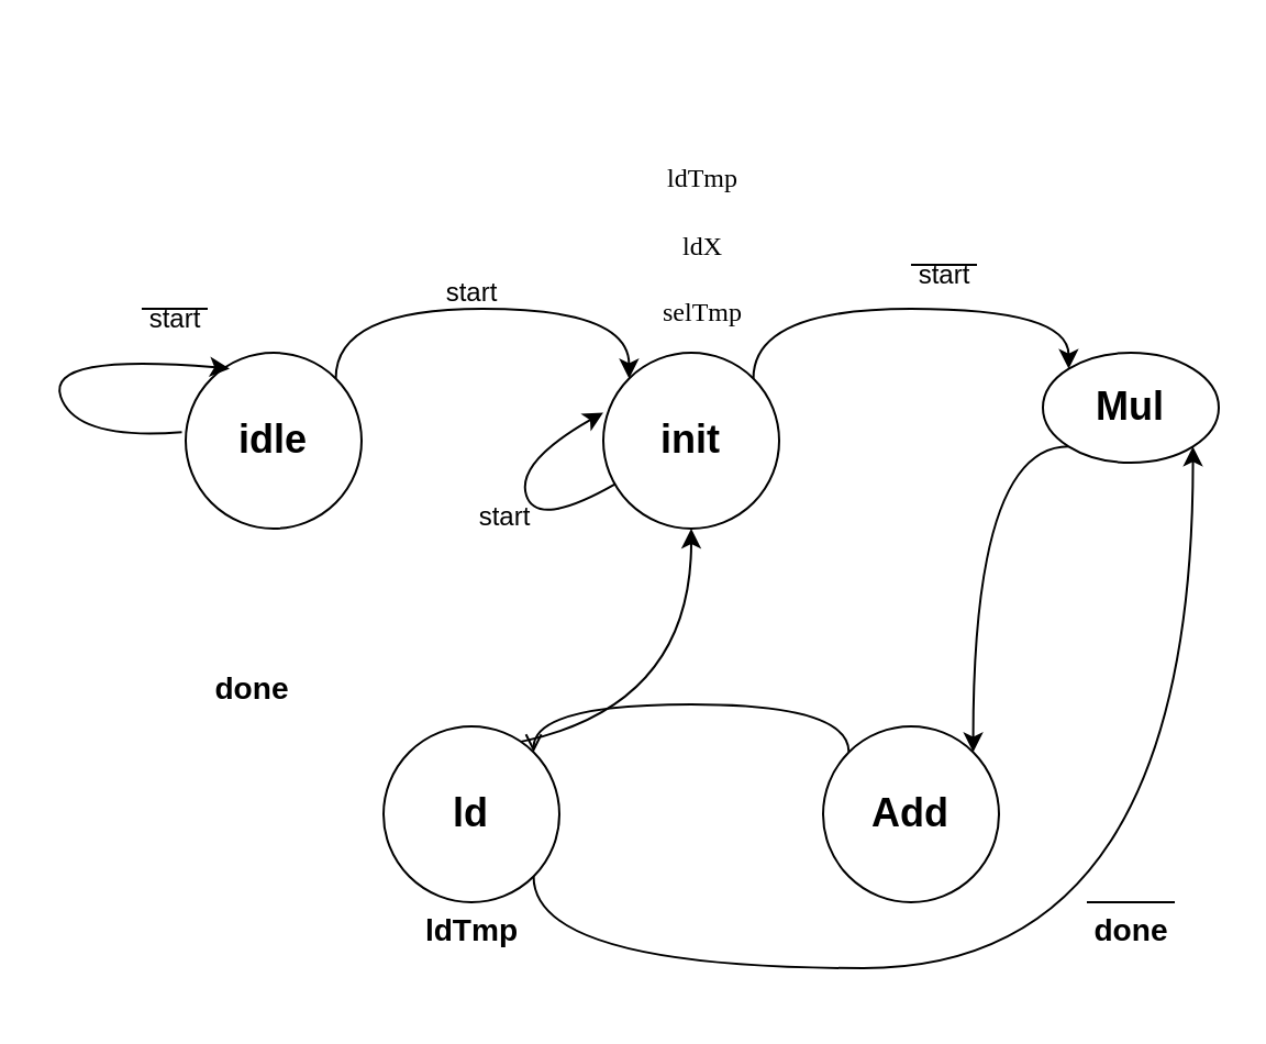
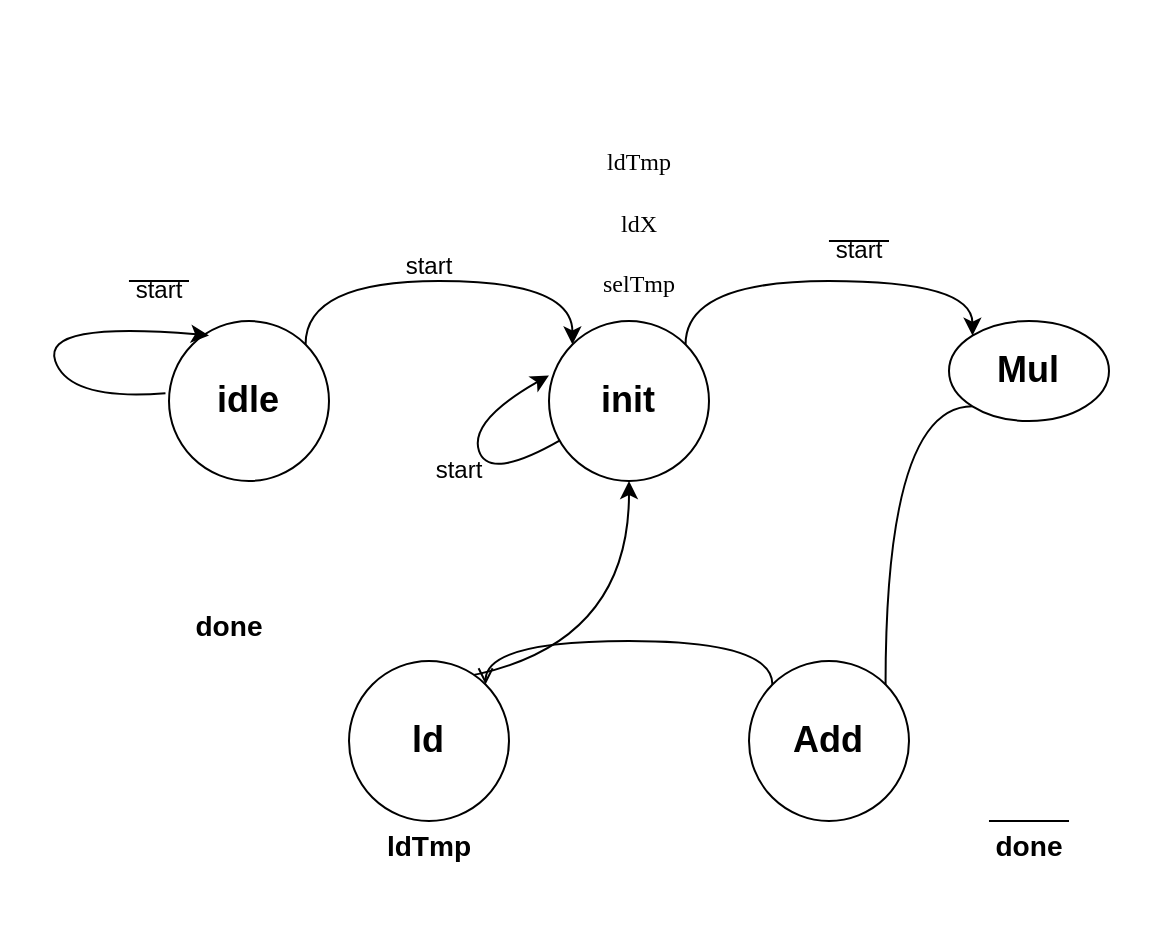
- <mxCell id="9" style="edgeStyle=orthogonalEdgeStyle;rounded=0;orthogonalLoop=1;jettySize=auto;html=1;exitX=0;exitY=1;exitDx=0;exitDy=0;entryX=1;entryY=0;entryDx=0;entryDy=0;curved=1;" edge="1" parent="1" source="10" target="5"><mxGeometry relative="1" as="geometry" /></mxCell>
+ <mxCell id="9" style="edgeStyle=orthogonalEdgeStyle;rounded=0;orthogonalLoop=1;jettySize=auto;html=1;exitX=0;exitY=1;exitDx=0;exitDy=0;entryX=1;entryY=0;entryDx=0;entryDy=0;curved=1;endArrow=none;" edge="1" parent="1" source="10" target="5"><mxGeometry relative="1" as="geometry" /></mxCell>
- <mxCell id="7" style="edgeStyle=orthogonalEdgeStyle;rounded=0;orthogonalLoop=1;jettySize=auto;html=1;exitX=1;exitY=1;exitDx=0;exitDy=0;entryX=1;entryY=1;entryDx=0;entryDy=0;curved=1;" edge="1" parent="1" source="8" target="10"><mxGeometry relative="1" as="geometry"><Array as="points"><mxPoint x="242" y="440" /><mxPoint x="542" y="440" /></Array></mxGeometry></mxCell>
